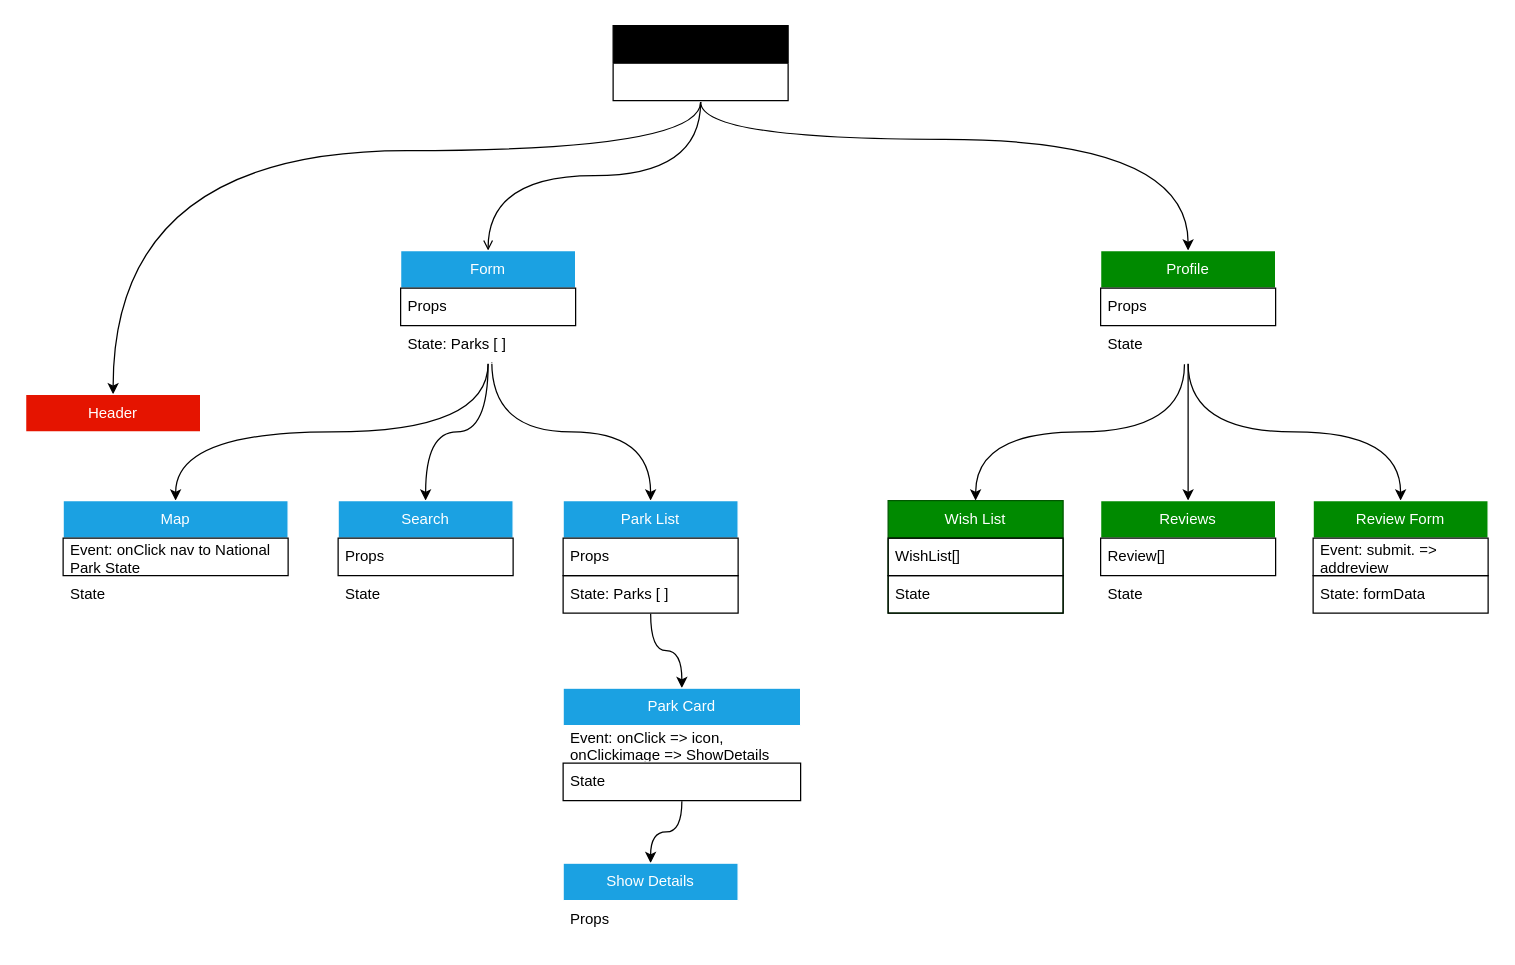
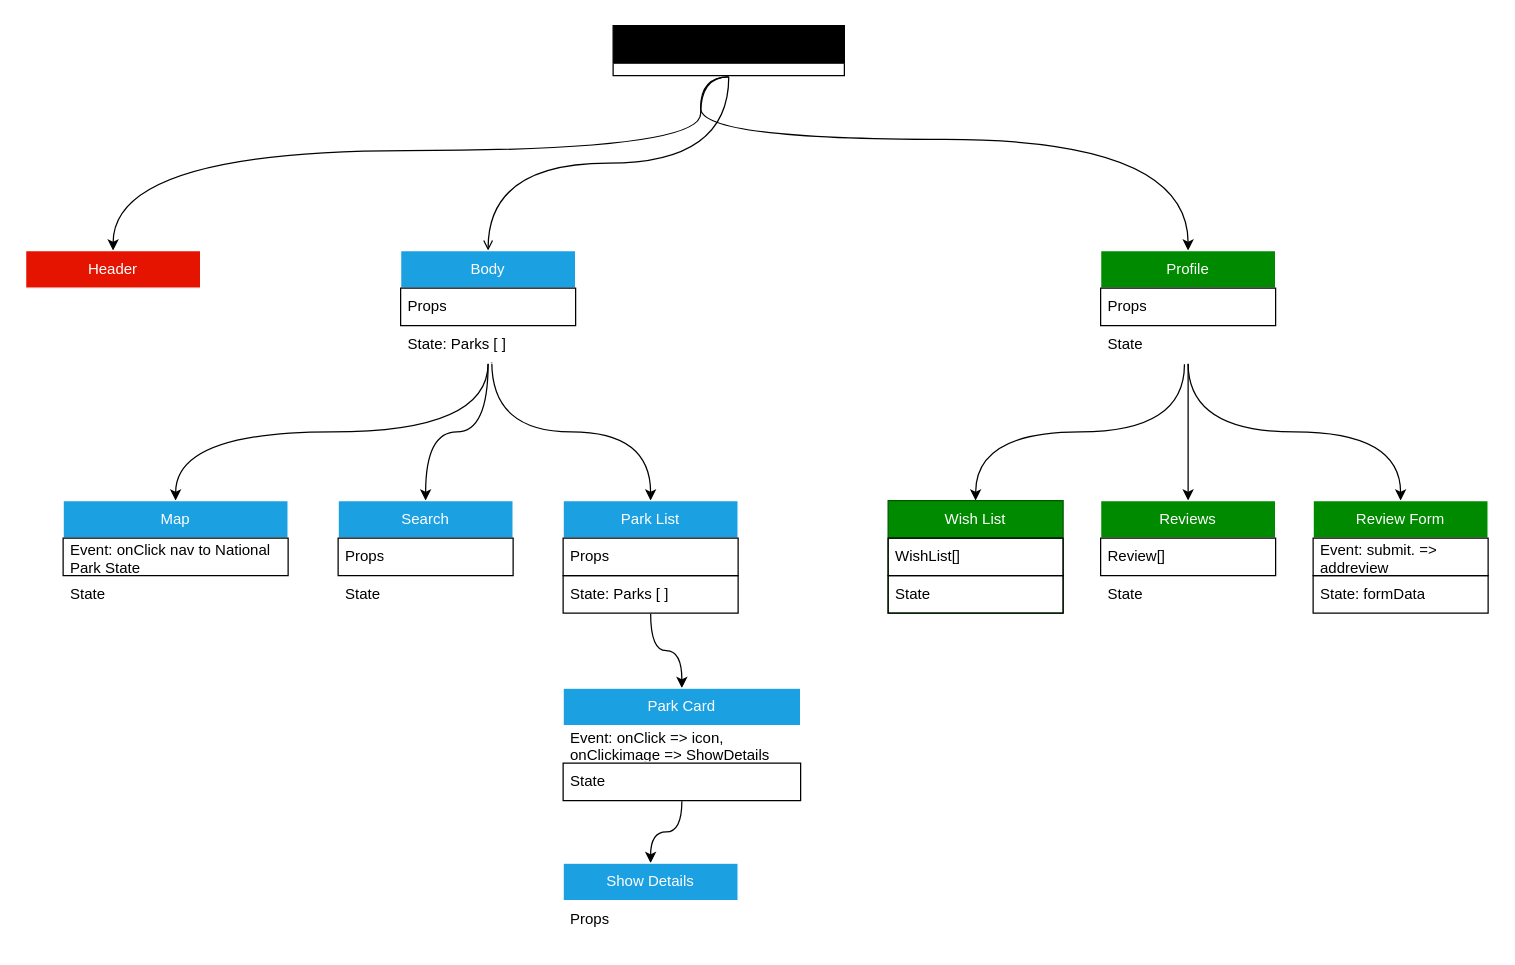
- <mxCell id="5" value="App" style="swimlane;fontStyle=0;childLayout=stackLayout;horizontal=1;startSize=30;horizontalStack=0;resizeParent=1;resizeParentMax=0;resizeLast=0;collapsible=1;marginBottom=0;whiteSpace=wrap;html=1;fillColor=#000000;swimlaneLine=1;rounded=0;shadow=0;glass=0;perimeterSpacing=1;" parent="1" vertex="1"><mxGeometry x="490" y="20" width="140" height="60" as="geometry" /></mxCell>
+ <mxCell id="5" value="App" style="swimlane;fontStyle=0;childLayout=stackLayout;horizontal=1;startSize=30;horizontalStack=0;resizeParent=1;resizeParentMax=0;resizeLast=0;collapsible=1;marginBottom=0;whiteSpace=wrap;html=1;fillColor=#000000;swimlaneLine=1;rounded=0;shadow=0;glass=0;perimeterSpacing=1;" parent="1" vertex="1"><mxGeometry x="490" y="20" width="185" height="40" as="geometry" /></mxCell>
- <mxCell id="10" value="Form" style="swimlane;fontStyle=0;childLayout=stackLayout;horizontal=1;startSize=30;horizontalStack=0;resizeParent=1;resizeParentMax=0;resizeLast=0;collapsible=1;marginBottom=0;whiteSpace=wrap;html=1;fillColor=#1ba1e2;fontColor=#ffffff;strokeColor=#FFFFFF;swimlaneFillColor=none;rounded=0;" parent="1" vertex="1"><mxGeometry x="320" y="200" width="140" height="90" as="geometry" /></mxCell>
+ <mxCell id="10" value="Body" style="swimlane;fontStyle=0;childLayout=stackLayout;horizontal=1;startSize=30;horizontalStack=0;resizeParent=1;resizeParentMax=0;resizeLast=0;collapsible=1;marginBottom=0;whiteSpace=wrap;html=1;fillColor=#1ba1e2;fontColor=#ffffff;strokeColor=#FFFFFF;swimlaneFillColor=none;rounded=0;" parent="1" vertex="1"><mxGeometry x="320" y="200" width="140" height="90" as="geometry" /></mxCell>
- <mxCell id="6" value="Header" style="swimlane;fontStyle=0;childLayout=stackLayout;horizontal=1;startSize=30;horizontalStack=0;resizeParent=1;resizeParentMax=0;resizeLast=0;collapsible=1;marginBottom=0;whiteSpace=wrap;html=1;fillColor=#e51400;fontColor=#ffffff;strokeColor=#FFFFFF;rounded=0;" parent="1" vertex="1"><mxGeometry x="20" y="315" width="140" height="60" as="geometry" /></mxCell>
+ <mxCell id="6" value="Header" style="swimlane;fontStyle=0;childLayout=stackLayout;horizontal=1;startSize=30;horizontalStack=0;resizeParent=1;resizeParentMax=0;resizeLast=0;collapsible=1;marginBottom=0;whiteSpace=wrap;html=1;fillColor=#e51400;fontColor=#ffffff;strokeColor=#FFFFFF;rounded=0;" parent="1" vertex="1"><mxGeometry x="20" y="200" width="140" height="60" as="geometry" /></mxCell>
